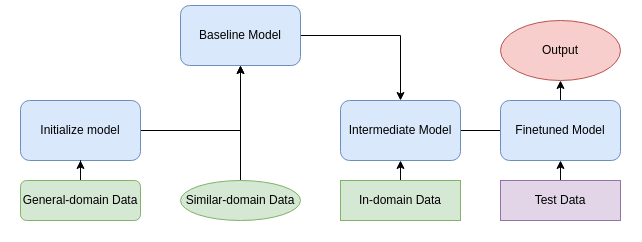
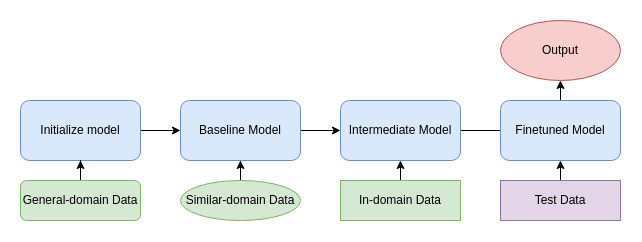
- <mxCell id="9" value="Baseline Model" style="rounded=1;whiteSpace=wrap;html=1;fillColor=#dae8fc;strokeColor=#6c8ebf;" parent="1" vertex="1"><mxGeometry x="180" y="5" width="120" height="60" as="geometry" /></mxCell>
+ <mxCell id="9" value="Baseline Model" style="rounded=1;whiteSpace=wrap;html=1;fillColor=#dae8fc;strokeColor=#6c8ebf;" parent="1" vertex="1"><mxGeometry x="180" y="100" width="120" height="60" as="geometry" /></mxCell>
